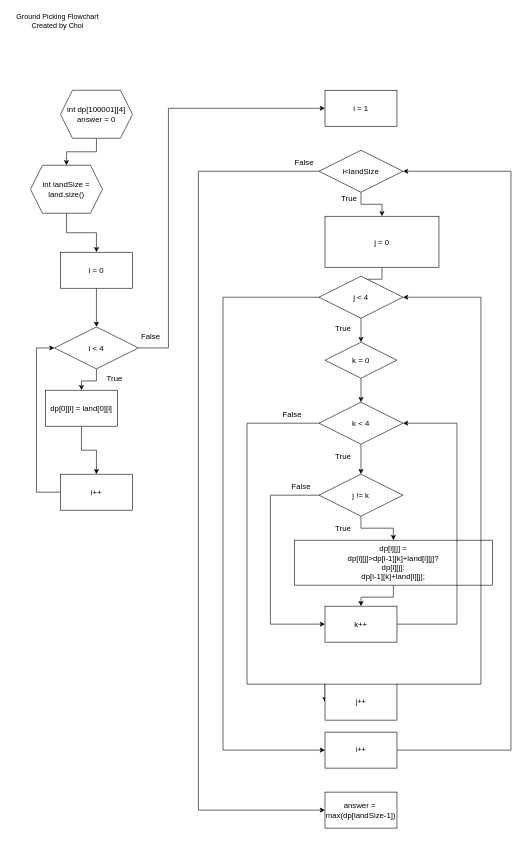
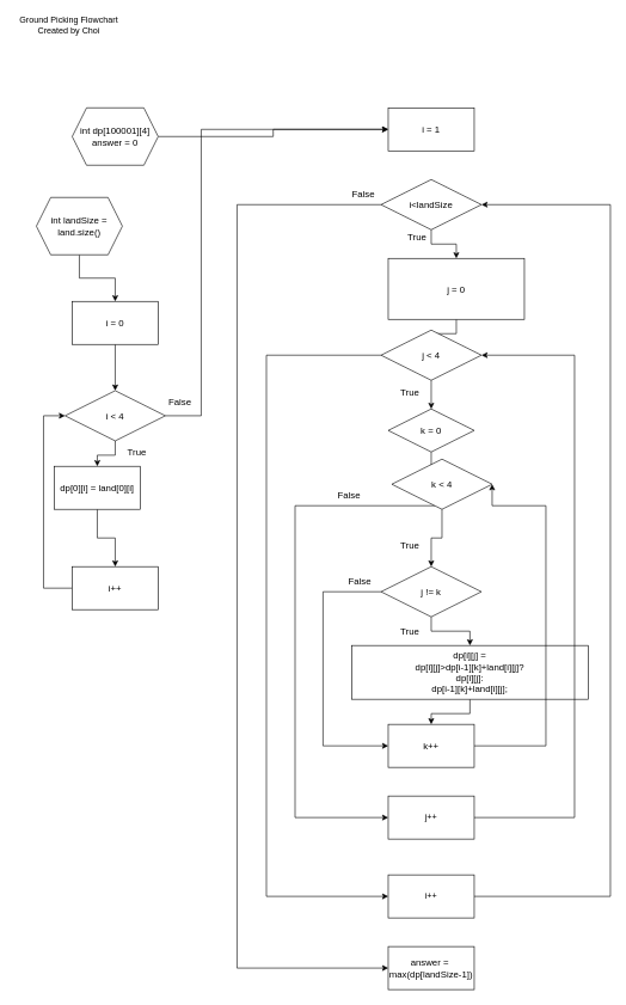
- <mxCell id="3" value="" style="edgeStyle=orthogonalEdgeStyle;rounded=0;orthogonalLoop=1;jettySize=auto;html=1;fontSize=13;" edge="1" parent="1" source="4" target="6"><mxGeometry relative="1" as="geometry" /></mxCell>
+ <mxCell id="3" value="" style="edgeStyle=orthogonalEdgeStyle;rounded=0;orthogonalLoop=1;jettySize=auto;html=1;fontSize=13;" edge="1" parent="1" source="4" target="16"><mxGeometry relative="1" as="geometry" /></mxCell>
- <mxCell id="32" value="k &amp;lt; 4" style="rhombus;whiteSpace=wrap;html=1;fontSize=13;" vertex="1" parent="1"><mxGeometry x="531" y="670" width="140" height="70" as="geometry" /></mxCell>
+ <mxCell id="32" value="k &amp;lt; 4" style="rhombus;whiteSpace=wrap;html=1;fontSize=13;" vertex="1" parent="1"><mxGeometry x="546" y="640" width="140" height="70" as="geometry" /></mxCell>
- <mxCell id="45" value="j++" style="rounded=0;whiteSpace=wrap;html=1;" vertex="1" parent="1"><mxGeometry x="541" y="1140" width="120" height="60" as="geometry" /></mxCell>
+ <mxCell id="45" value="j++" style="rounded=0;whiteSpace=wrap;html=1;" vertex="1" parent="1"><mxGeometry x="541" y="1110" width="120" height="60" as="geometry" /></mxCell>
